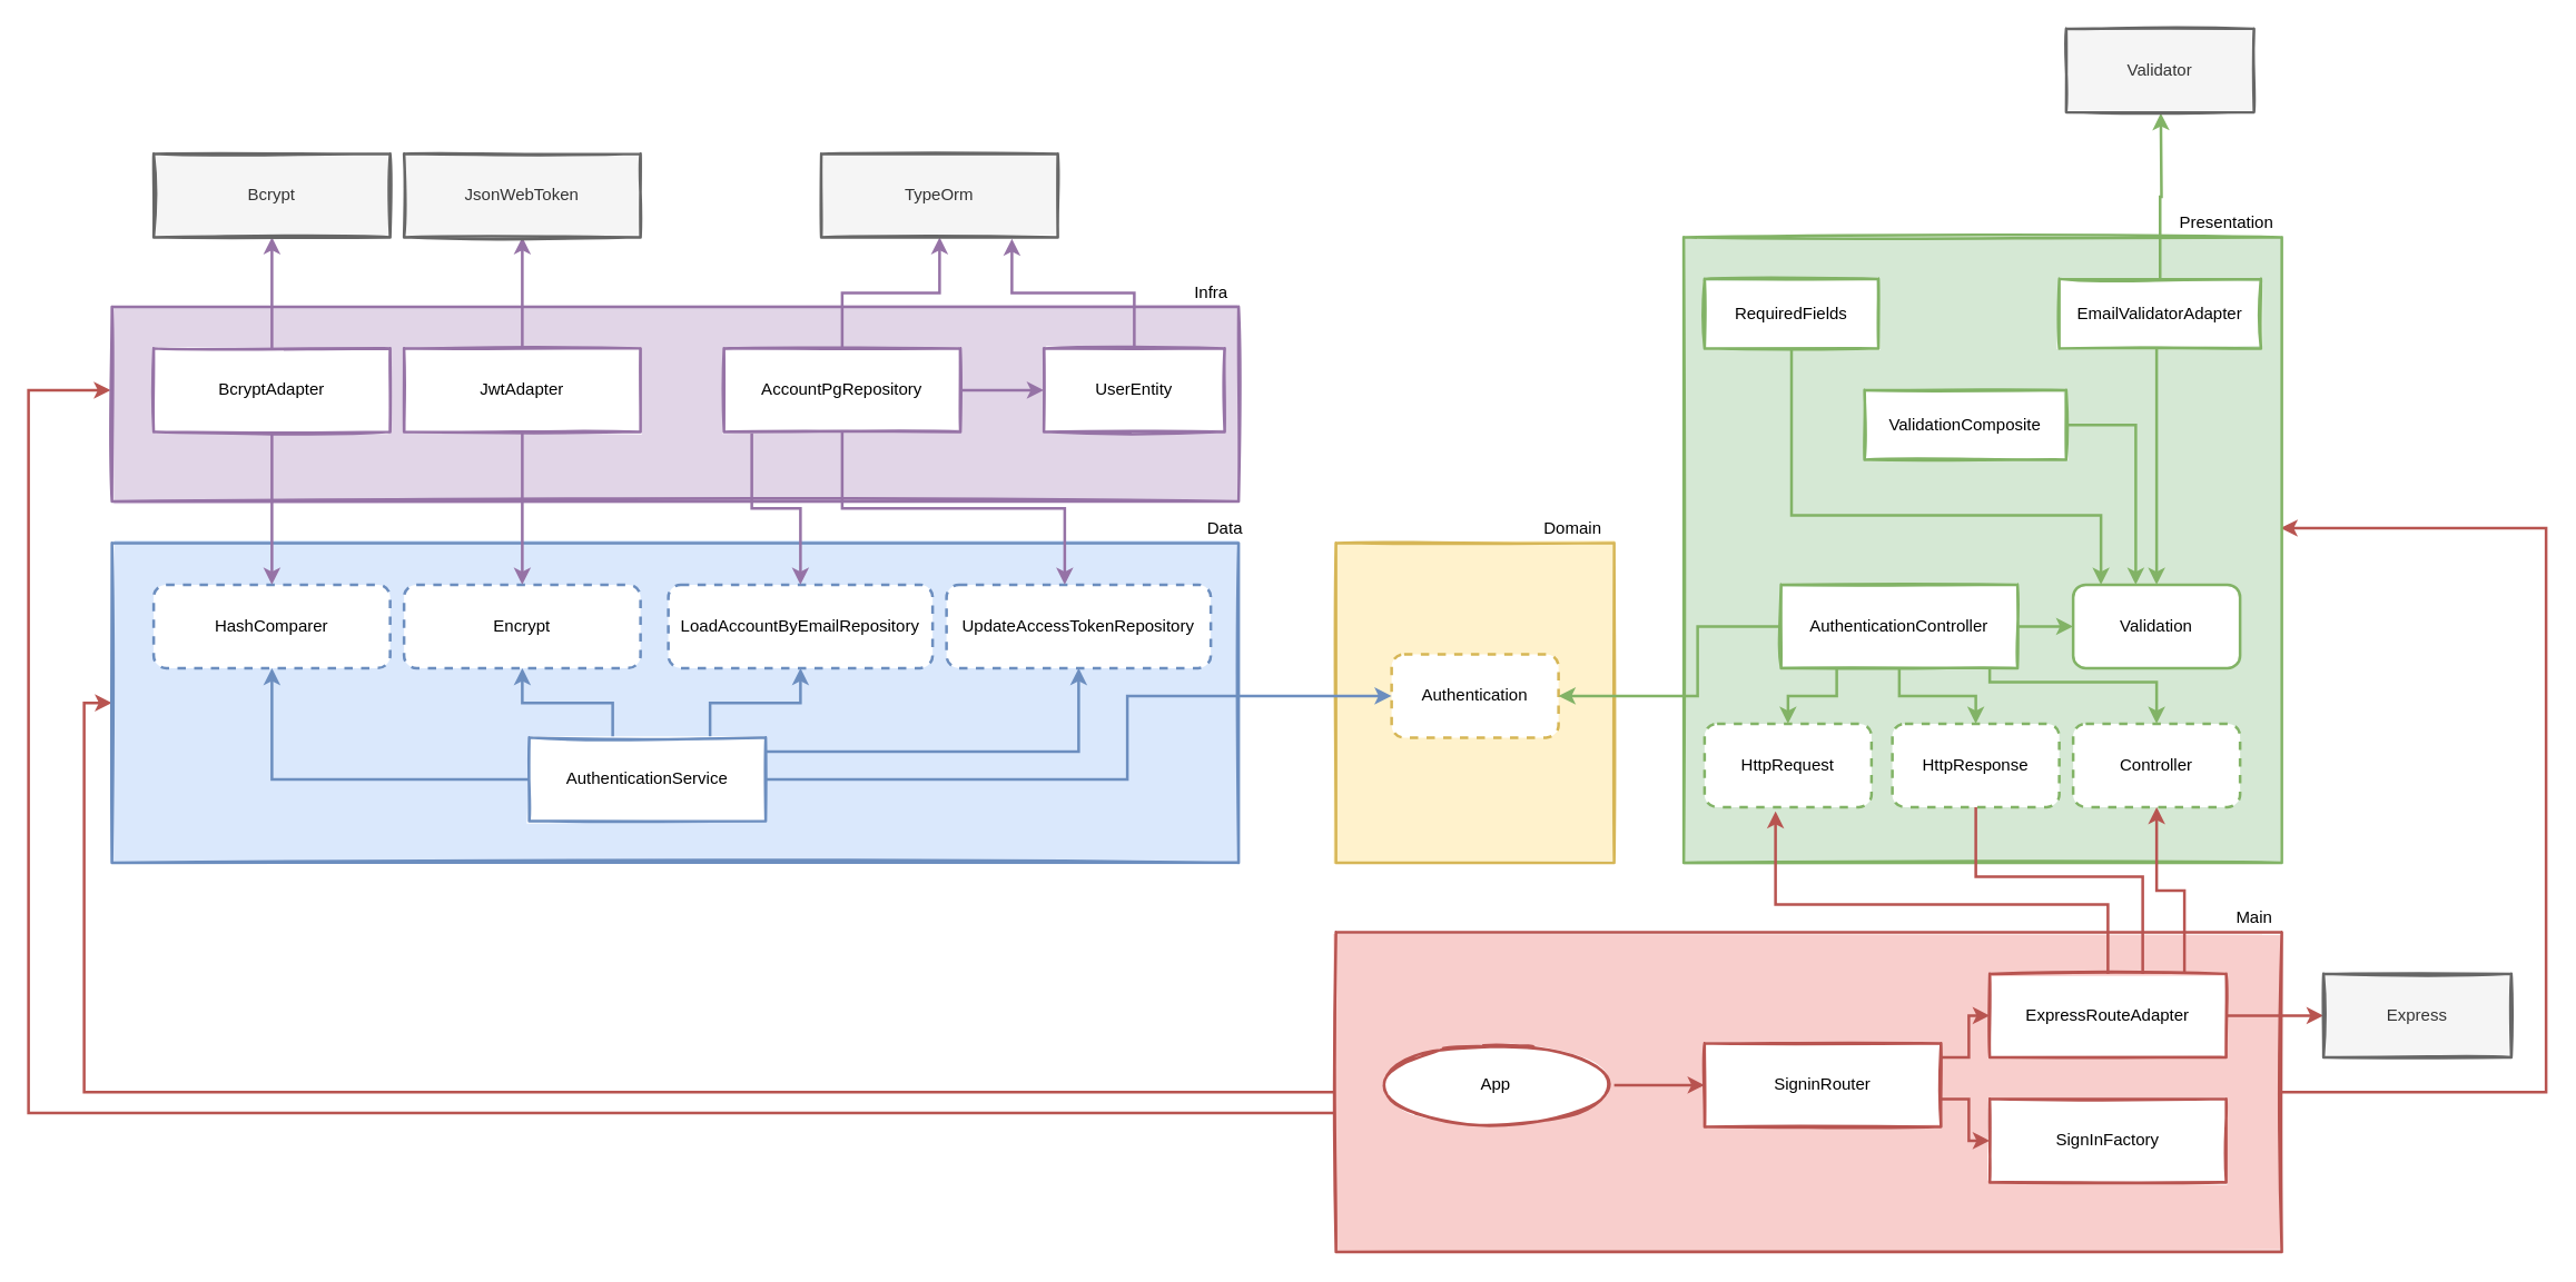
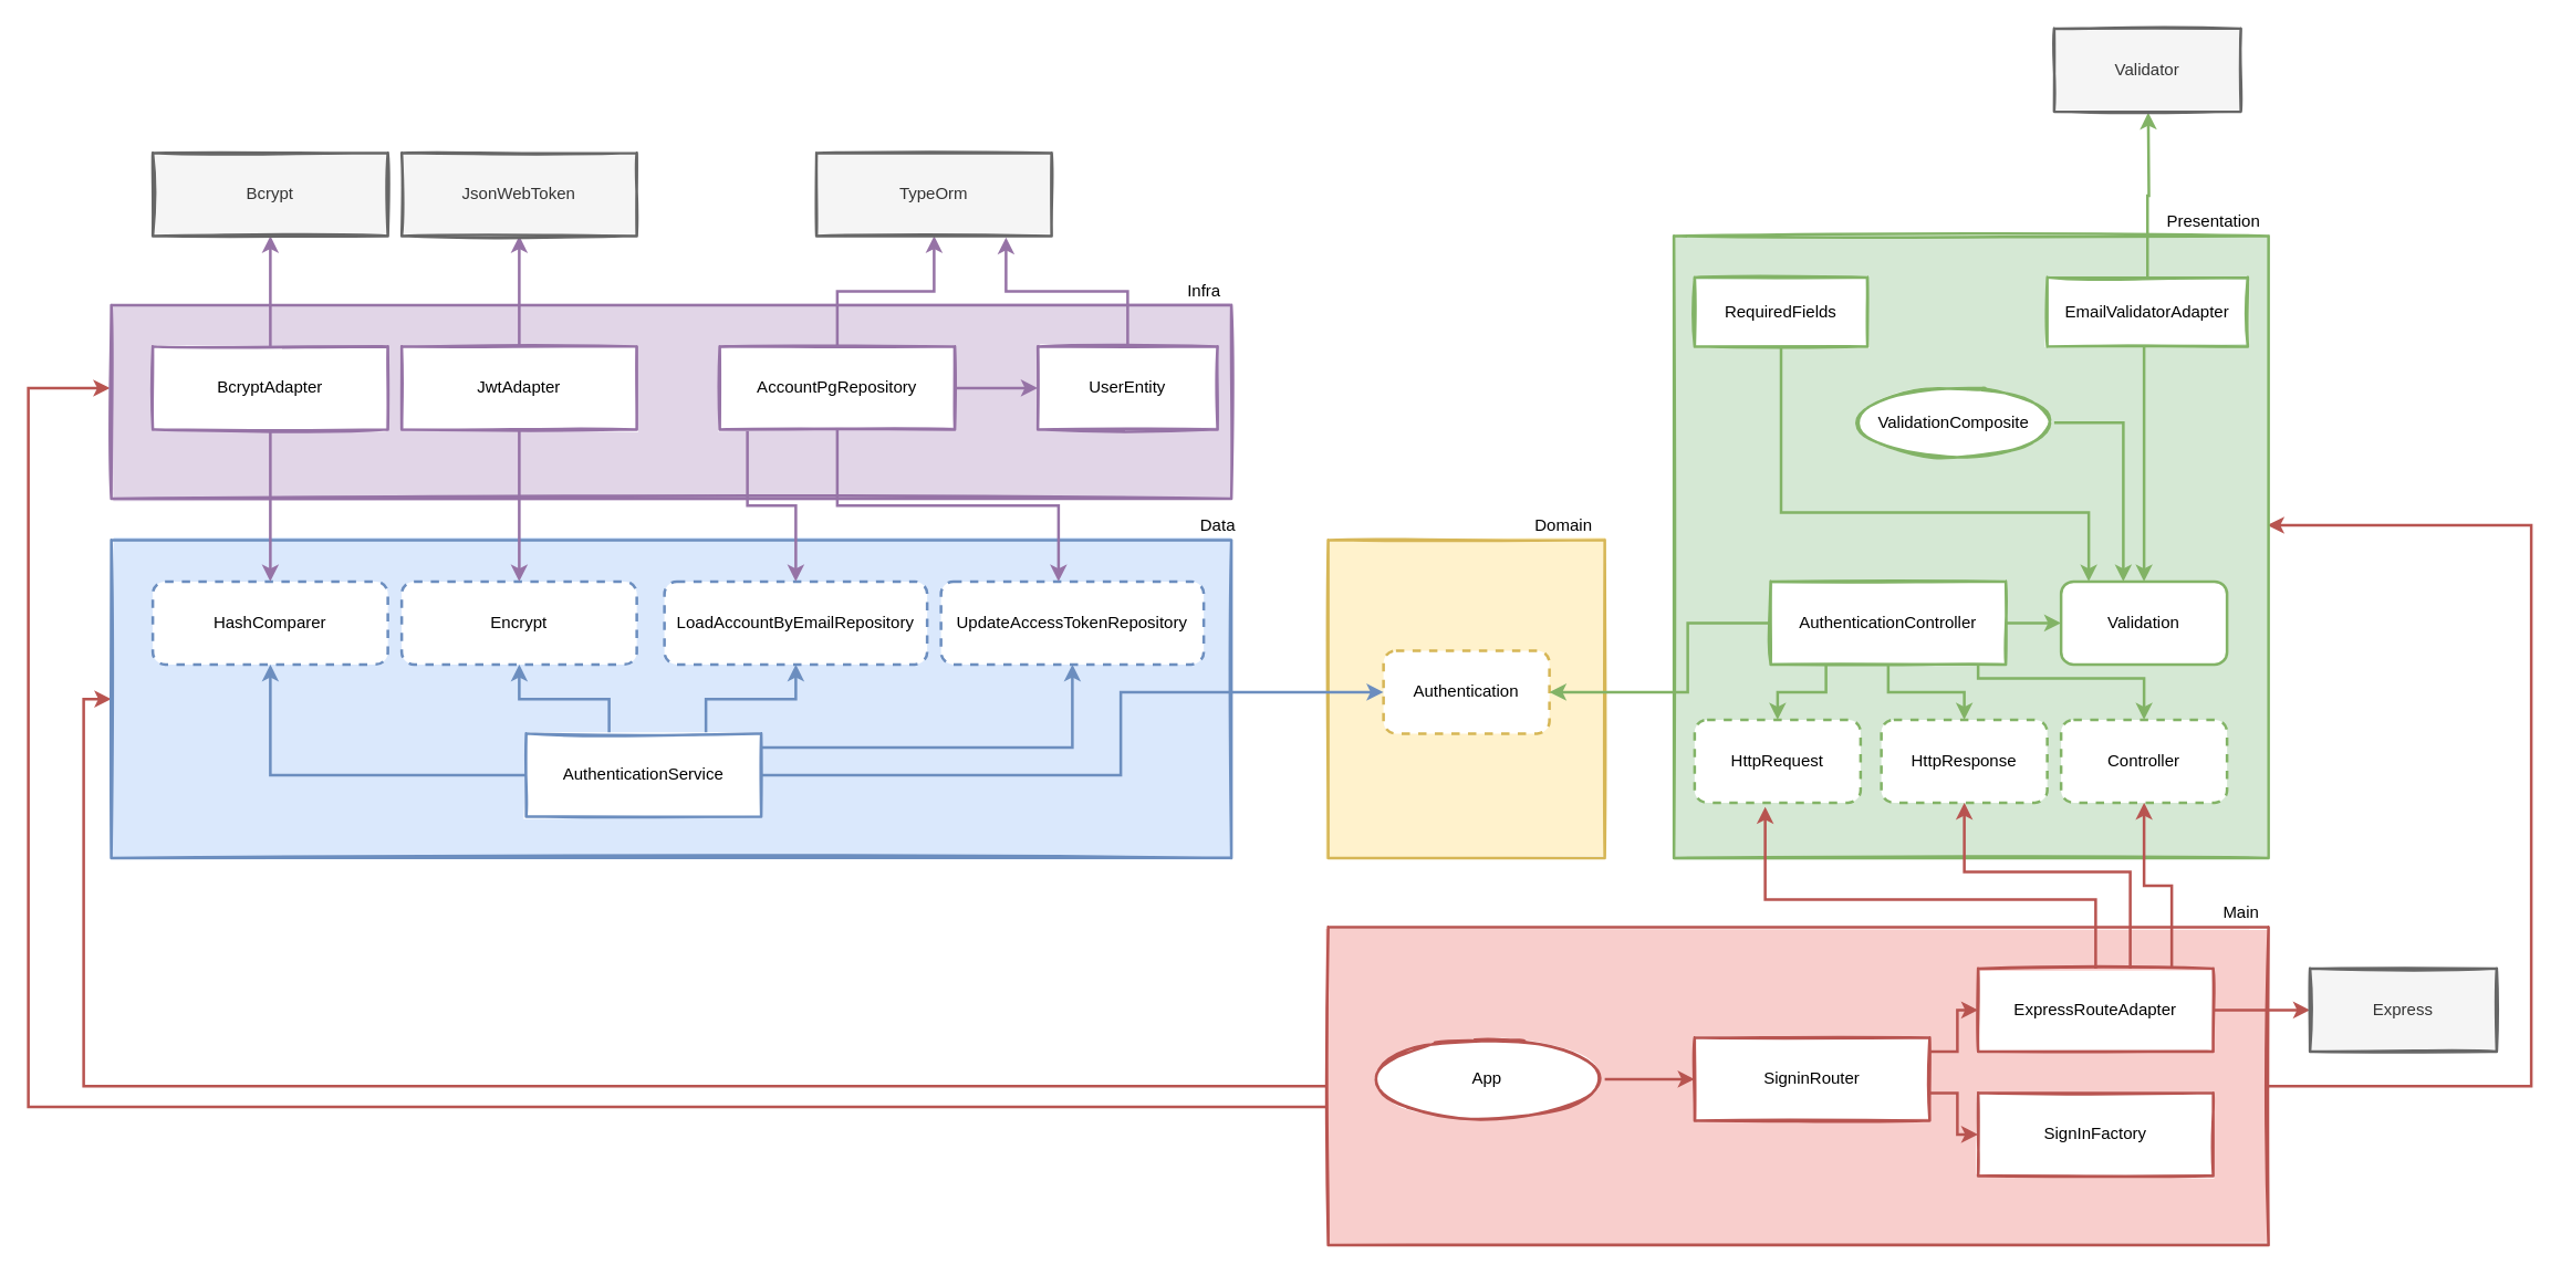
- <mxCell id="65" value="ValidationComposite" style="rounded=0;whiteSpace=wrap;html=1;sketch=1;strokeWidth=2;strokeColor=#82b366;fillColor=#FFFFFF;" vertex="1" parent="1"><mxGeometry x="1340" y="280" width="145" height="50" as="geometry" /></mxCell>
+ <mxCell id="65" value="ValidationComposite" style="ellipse;whiteSpace=wrap;html=1;sketch=1;strokeWidth=2;strokeColor=#82b366;fillColor=#FFFFFF;" vertex="1" parent="1"><mxGeometry x="1340" y="280" width="145" height="50" as="geometry" /></mxCell>
- <mxCell id="19" style="edgeStyle=orthogonalEdgeStyle;rounded=0;orthogonalLoop=1;jettySize=auto;html=1;strokeWidth=2;fillColor=#f8cecc;strokeColor=#b85450;endArrow=none;" edge="1" parent="1" source="7" target="16"><mxGeometry relative="1" as="geometry"><Array as="points"><mxPoint x="1540" y="630" /><mxPoint x="1420" y="630" /></Array></mxGeometry></mxCell>
+ <mxCell id="19" style="edgeStyle=orthogonalEdgeStyle;rounded=0;orthogonalLoop=1;jettySize=auto;html=1;strokeWidth=2;fillColor=#f8cecc;strokeColor=#b85450;" edge="1" parent="1" source="7" target="16"><mxGeometry relative="1" as="geometry"><Array as="points"><mxPoint x="1540" y="630" /><mxPoint x="1420" y="630" /></Array></mxGeometry></mxCell>
